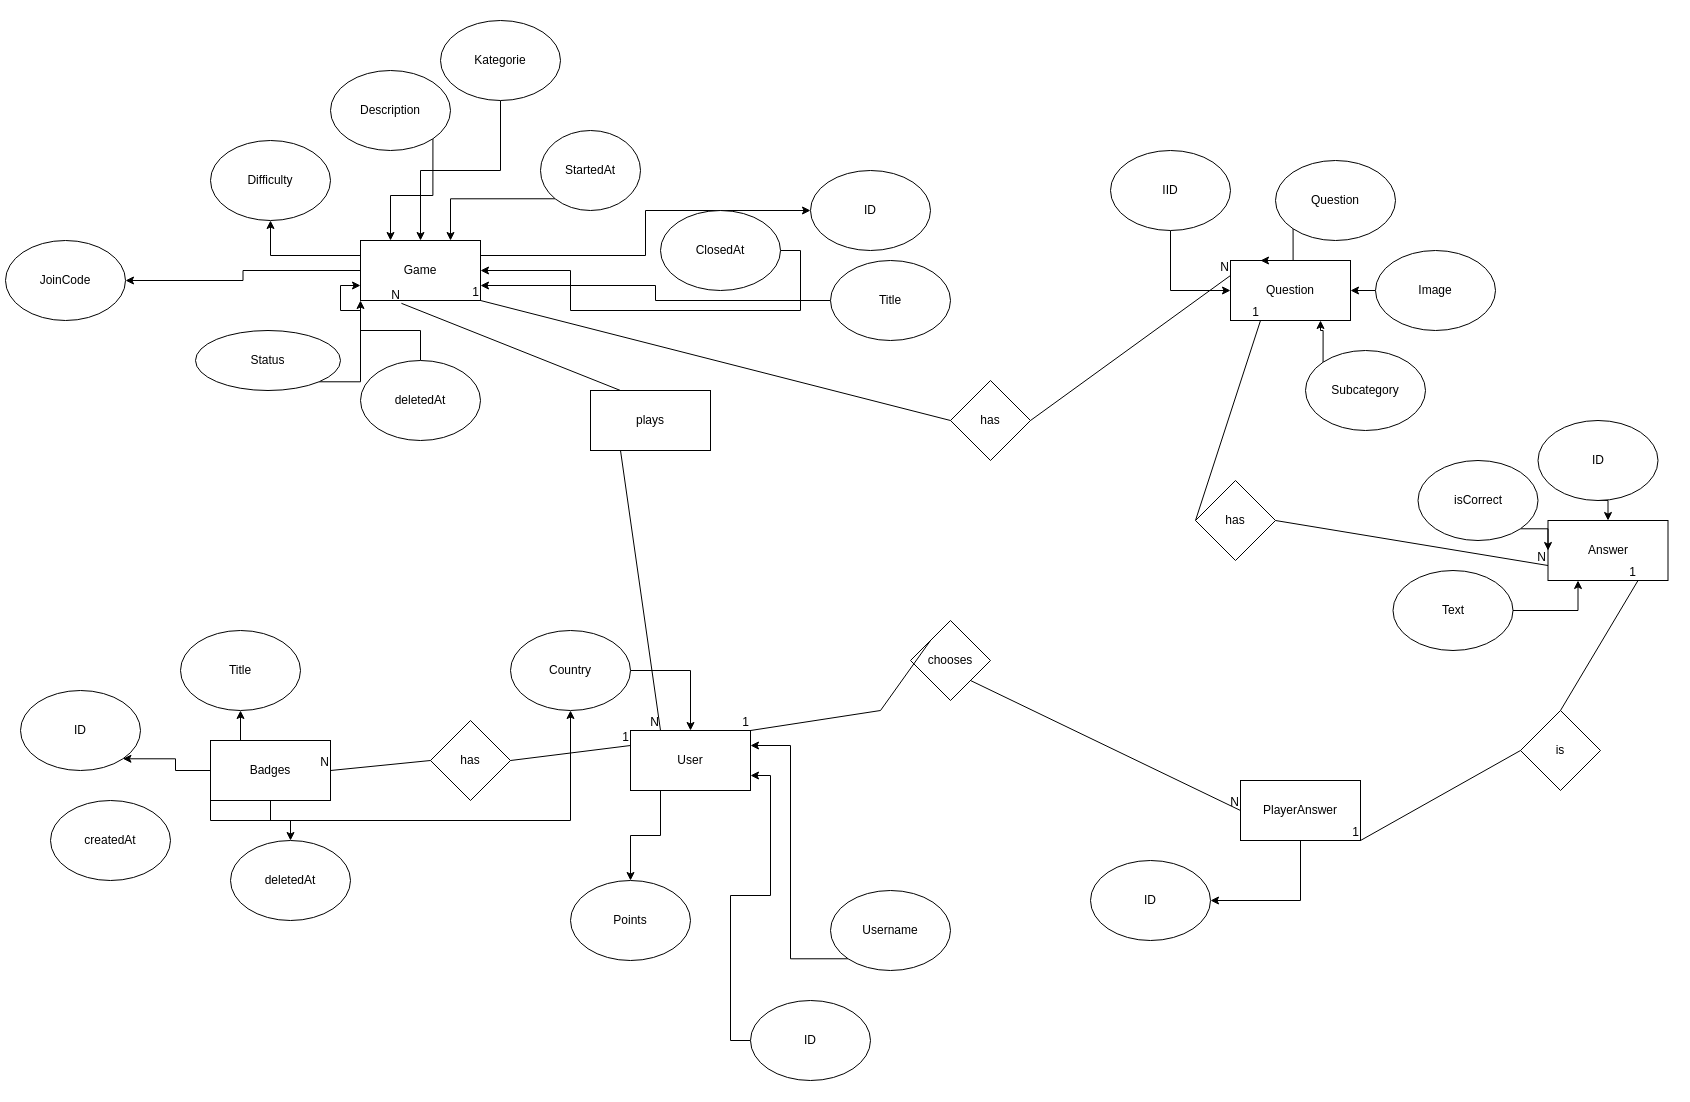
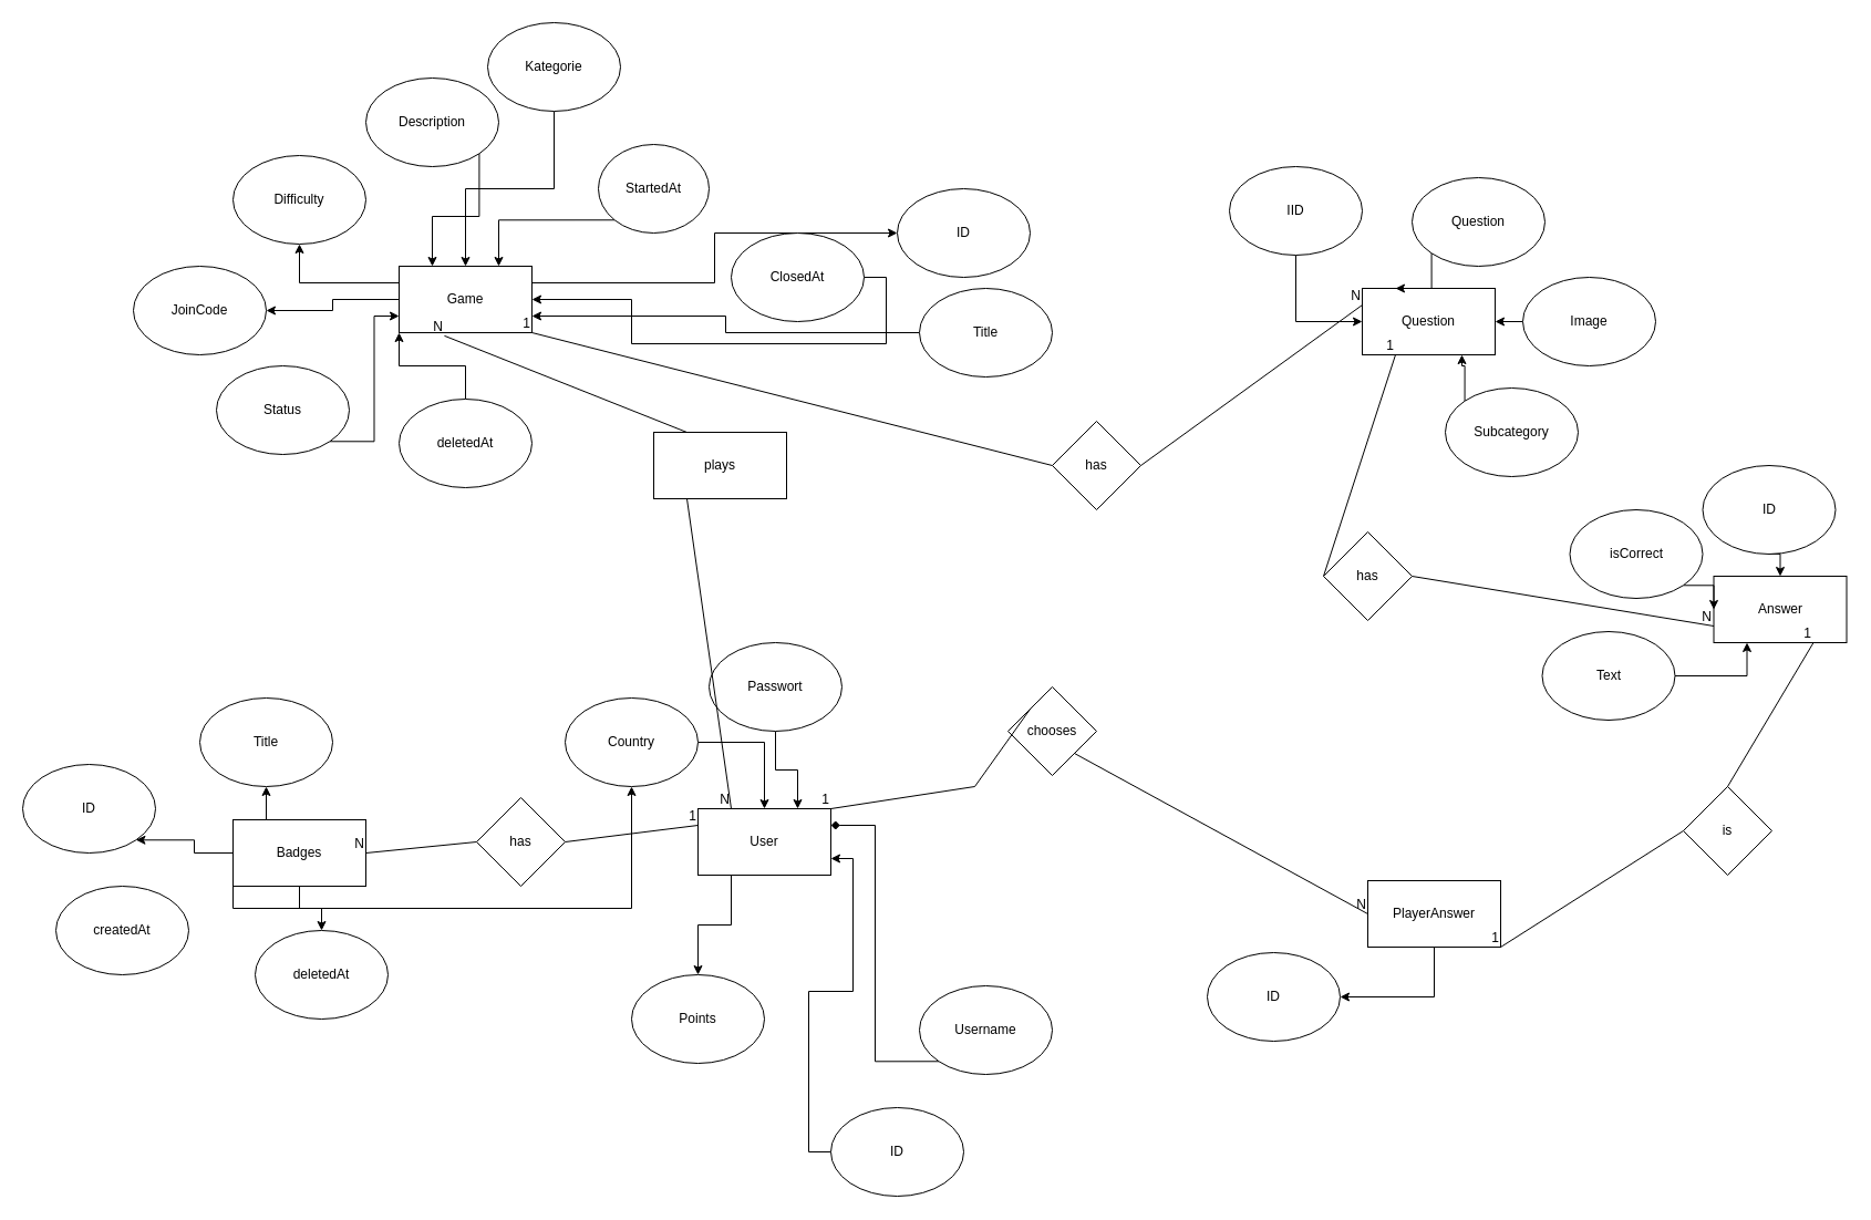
- <mxCell id="23" value="JoinCode" style="ellipse;whiteSpace=wrap;html=1;" parent="1" vertex="1"><mxGeometry x="5" y="240" width="120" height="80" as="geometry" /></mxCell>
+ <mxCell id="23" value="JoinCode" style="ellipse;whiteSpace=wrap;html=1;" parent="1" vertex="1"><mxGeometry x="120" y="240" width="120" height="80" as="geometry" /></mxCell>
- <mxCell id="17" value="Status" style="ellipse;whiteSpace=wrap;html=1;" parent="1" vertex="1"><mxGeometry x="195" y="330" width="145" height="60" as="geometry" /></mxCell>
+ <mxCell id="17" value="Status" style="ellipse;whiteSpace=wrap;html=1;" parent="1" vertex="1"><mxGeometry x="195" y="330" width="120" height="80" as="geometry" /></mxCell>
+ <mxCell id="30" value="&lt;div&gt;Passwort&lt;/div&gt;" style="ellipse;whiteSpace=wrap;html=1;" parent="1" vertex="1"><mxGeometry x="640" y="580" width="120" height="80" as="geometry" /></mxCell>
+ <mxCell id="29" style="edgeStyle=orthogonalEdgeStyle;rounded=0;orthogonalLoop=1;jettySize=auto;html=1;exitX=0.5;exitY=1;exitDx=0;exitDy=0;entryX=0.75;entryY=0;entryDx=0;entryDy=0;" parent="1" source="30" target="5" edge="1"><mxGeometry relative="1" as="geometry" /></mxCell>
- <mxCell id="31" style="edgeStyle=orthogonalEdgeStyle;rounded=0;orthogonalLoop=1;jettySize=auto;html=1;exitX=0;exitY=1;exitDx=0;exitDy=0;entryX=1;entryY=0.25;entryDx=0;entryDy=0;" parent="1" source="32" target="5" edge="1"><mxGeometry relative="1" as="geometry" /></mxCell>
+ <mxCell id="31" style="edgeStyle=orthogonalEdgeStyle;rounded=0;orthogonalLoop=1;jettySize=auto;html=1;exitX=0;exitY=1;exitDx=0;exitDy=0;entryX=1;entryY=0.25;entryDx=0;entryDy=0;endArrow=diamond;" parent="1" source="32" target="5" edge="1"><mxGeometry relative="1" as="geometry" /></mxCell>
- <mxCell id="50" value="PlayerAnswer" style="rounded=0;whiteSpace=wrap;html=1;" parent="1" vertex="1"><mxGeometry x="1240" y="780" width="120" height="60" as="geometry" /></mxCell>
+ <mxCell id="50" value="PlayerAnswer" style="rounded=0;whiteSpace=wrap;html=1;" parent="1" vertex="1"><mxGeometry x="1235" y="795" width="120" height="60" as="geometry" /></mxCell>
